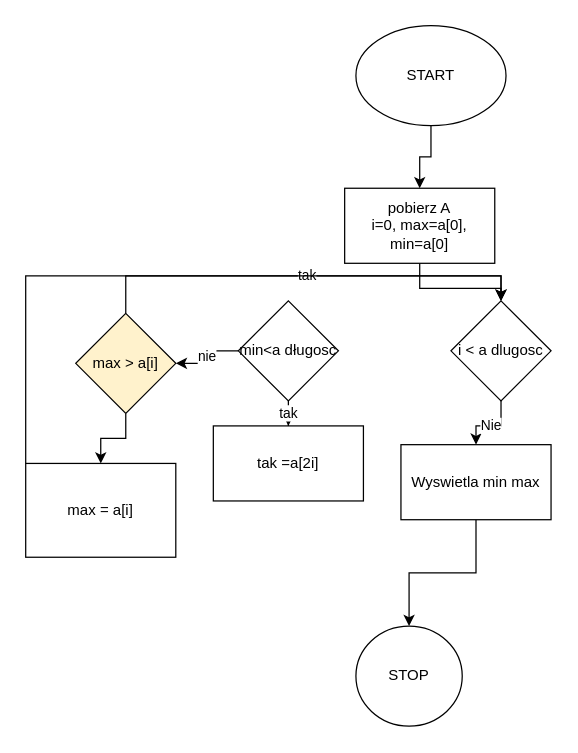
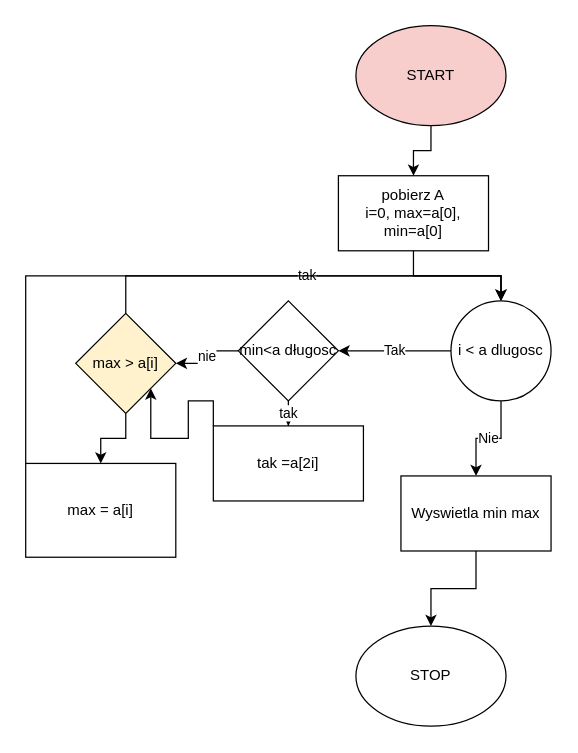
- <mxCell id="3" value="START" style="ellipse;whiteSpace=wrap;html=1;" vertex="1" parent="1"><mxGeometry x="284" y="20" width="120" height="80" as="geometry" /></mxCell>
+ <mxCell id="3" value="START" style="ellipse;whiteSpace=wrap;html=1;fillColor=#f8cecc;" vertex="1" parent="1"><mxGeometry x="284" y="20" width="120" height="80" as="geometry" /></mxCell>
- <mxCell id="6" value="pobierz A&lt;br&gt;i=0, max=a[0], min=a[0]" style="rounded=0;whiteSpace=wrap;html=1;" vertex="1" parent="1"><mxGeometry x="275" y="150" width="120" height="60" as="geometry" /></mxCell>
+ <mxCell id="6" value="pobierz A&lt;br&gt;i=0, max=a[0], min=a[0]" style="rounded=0;whiteSpace=wrap;html=1;" vertex="1" parent="1"><mxGeometry x="270" y="140" width="120" height="60" as="geometry" /></mxCell>
+ <mxCell id="8" value="Tak" style="edgeStyle=orthogonalEdgeStyle;rounded=0;orthogonalLoop=1;jettySize=auto;html=1;exitX=0;exitY=0.5;exitDx=0;exitDy=0;" edge="1" parent="1" source="9" target="14"><mxGeometry relative="1" as="geometry" /></mxCell>
- <mxCell id="9" value="i &amp;lt; a dlugosc" style="rhombus;whiteSpace=wrap;html=1;" vertex="1" parent="1"><mxGeometry x="360" y="240" width="80" height="80" as="geometry" /></mxCell>
+ <mxCell id="9" value="i &amp;lt; a dlugosc" style="ellipse;whiteSpace=wrap;html=1;" vertex="1" parent="1"><mxGeometry x="360" y="240" width="80" height="80" as="geometry" /></mxCell>
+ <mxCell id="15" style="edgeStyle=orthogonalEdgeStyle;rounded=0;orthogonalLoop=1;jettySize=auto;html=1;exitX=0;exitY=0;exitDx=0;exitDy=0;entryX=1;entryY=1;entryDx=0;entryDy=0;" edge="1" parent="1" source="16" target="19"><mxGeometry relative="1" as="geometry" /></mxCell>
- <mxCell id="11" value="Wyswietla min max" style="rounded=0;whiteSpace=wrap;html=1;" vertex="1" parent="1"><mxGeometry x="320" y="355" width="120" height="60" as="geometry" /></mxCell>
+ <mxCell id="11" value="Wyswietla min max" style="rounded=0;whiteSpace=wrap;html=1;" vertex="1" parent="1"><mxGeometry x="320" y="380" width="120" height="60" as="geometry" /></mxCell>
- <mxCell id="4" value="STOP" style="ellipse;whiteSpace=wrap;html=1;" vertex="1" parent="1"><mxGeometry x="284" y="500" width="85" height="80" as="geometry" /></mxCell>
+ <mxCell id="4" value="STOP" style="ellipse;whiteSpace=wrap;html=1;" vertex="1" parent="1"><mxGeometry x="284" y="500" width="120" height="80" as="geometry" /></mxCell>
